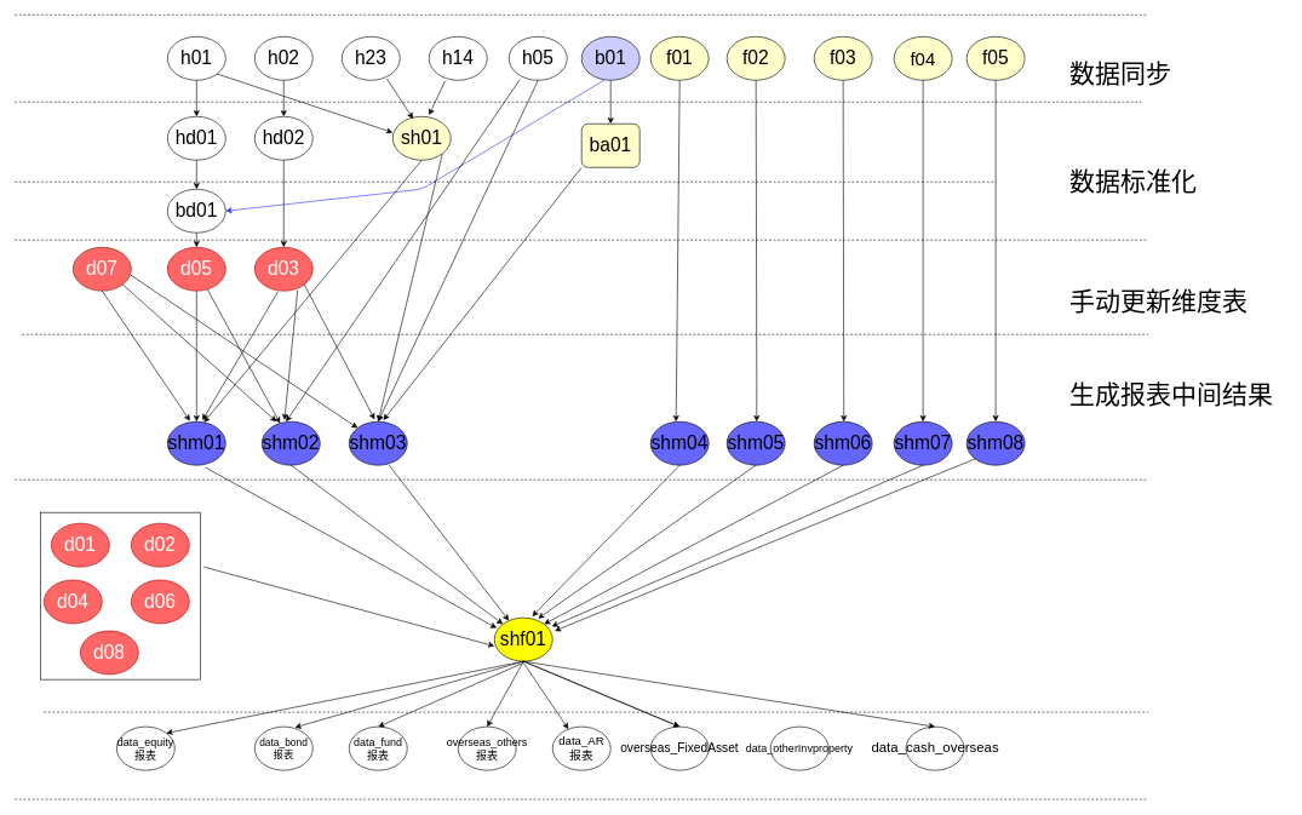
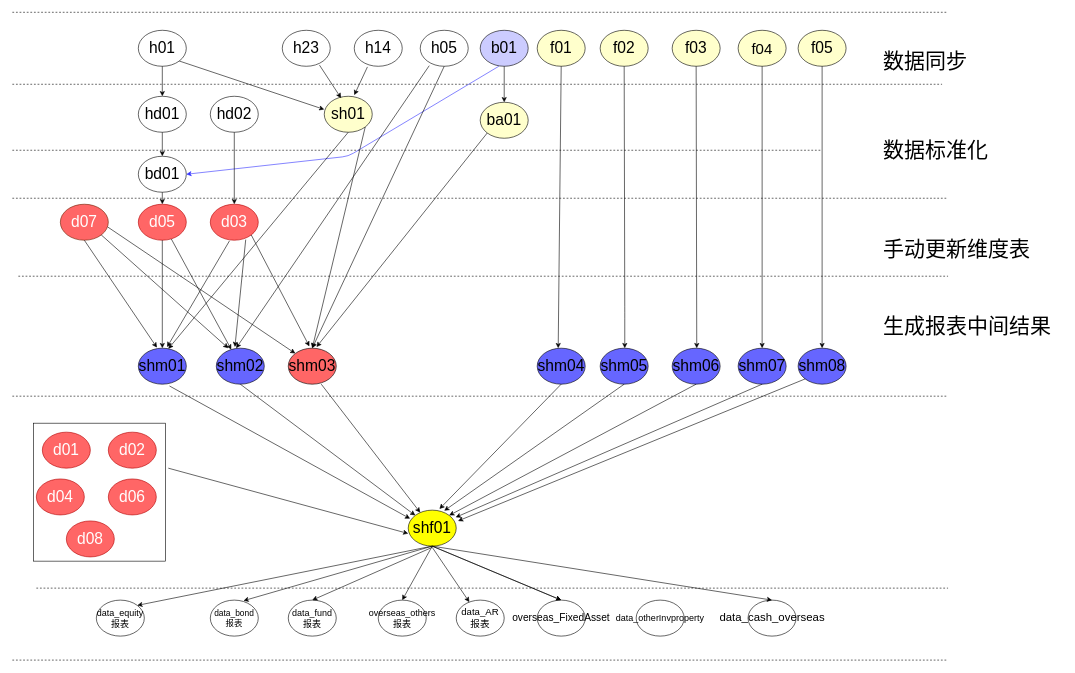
- <mxCell id="5" value="&lt;font style=&quot;font-size: 26px&quot;&gt;h02&lt;/font&gt;" style="ellipse;whiteSpace=wrap;html=1;strokeColor=#000000;strokeWidth=1;" vertex="1" parent="1"><mxGeometry x="350" y="50" width="80" height="60" as="geometry" /></mxCell>
- <mxCell id="27" value="" style="endArrow=classic;html=1;exitX=0.5;exitY=1;exitDx=0;exitDy=0;entryX=0.5;entryY=0;entryDx=0;entryDy=0;" edge="1" parent="1" source="5" target="14"><mxGeometry width="50" height="50" relative="1" as="geometry"><mxPoint x="440" y="200" as="sourcePoint" /><mxPoint x="490" y="150" as="targetPoint" /></mxGeometry></mxCell>
- <mxCell id="16" value="&lt;font style=&quot;font-size: 26px&quot;&gt;ba01&lt;/font&gt;" style="whiteSpace=wrap;html=1;fillColor=#FFFFCC;rounded=1;" vertex="1" parent="1"><mxGeometry x="800" y="170" width="80" height="60" as="geometry" /></mxCell>
+ <mxCell id="16" value="&lt;font style=&quot;font-size: 26px&quot;&gt;ba01&lt;/font&gt;" style="ellipse;whiteSpace=wrap;html=1;fillColor=#FFFFCC;" vertex="1" parent="1"><mxGeometry x="800" y="170" width="80" height="60" as="geometry" /></mxCell>
- <mxCell id="19" value="&lt;font style=&quot;font-size: 26px&quot;&gt;shm03&lt;/font&gt;" style="ellipse;whiteSpace=wrap;html=1;fillColor=#6666FF;" vertex="1" parent="1"><mxGeometry x="480" y="580" width="80" height="60" as="geometry" /></mxCell>
+ <mxCell id="19" value="&lt;font style=&quot;font-size: 26px&quot;&gt;shm03&lt;/font&gt;" style="ellipse;whiteSpace=wrap;html=1;fillColor=#ff6666;" vertex="1" parent="1"><mxGeometry x="480" y="580" width="80" height="60" as="geometry" /></mxCell>
